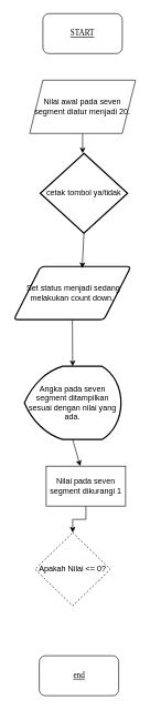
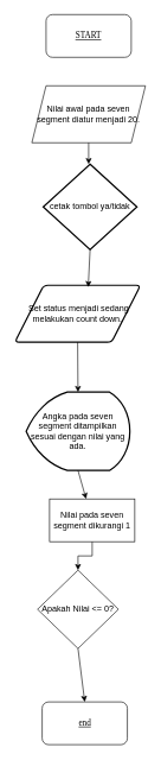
- <mxCell id="4" value="Apakah Nilai &amp;lt;= 0?" style="rhombus;whiteSpace=wrap;html=1;dashed=1;" parent="1" vertex="1"><mxGeometry x="52" y="800" width="114" height="110" as="geometry" /></mxCell>
+ <mxCell id="4" value="Apakah Nilai &amp;lt;= 0?" style="rhombus;whiteSpace=wrap;html=1;" parent="1" vertex="1"><mxGeometry x="52" y="800" width="114" height="110" as="geometry" /></mxCell>
+ <mxCell id="5" value="" style="endArrow=classic;html=1;rounded=0;exitX=0.5;exitY=1;exitDx=0;exitDy=0;entryX=0.5;entryY=0;entryDx=0;entryDy=0;" parent="1" source="4" target="9" edge="1"><mxGeometry width="50" height="50" relative="1" as="geometry"><mxPoint x="212" y="1030" as="sourcePoint" /><mxPoint x="112" y="950" as="targetPoint" /></mxGeometry></mxCell>
